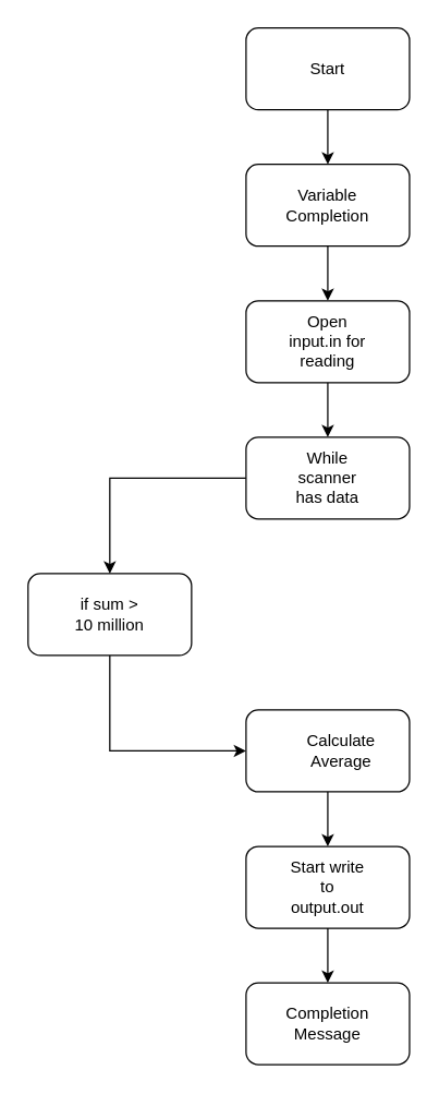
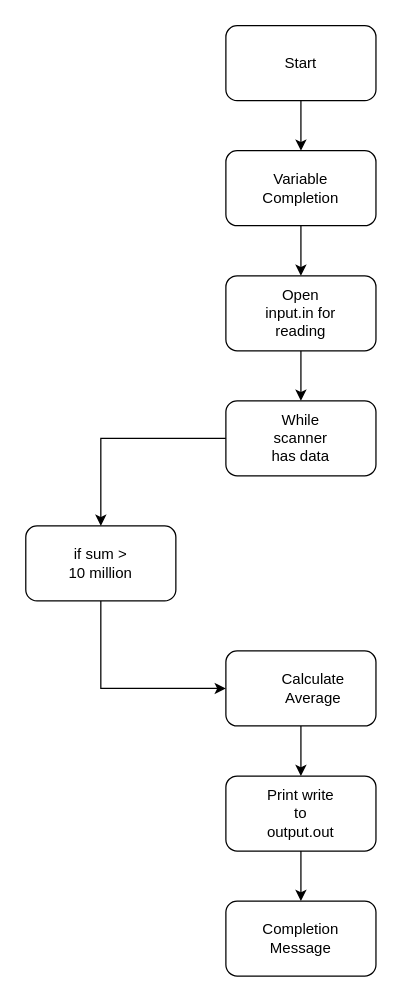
- <mxCell id="22" value="Start write to output.out" style="text;html=1;strokeColor=none;fillColor=none;align=center;verticalAlign=middle;whiteSpace=wrap;rounded=0;" vertex="1" parent="1"><mxGeometry x="210" y="635" width="60" height="30" as="geometry" /></mxCell>
+ <mxCell id="22" value="Print write to output.out" style="text;html=1;strokeColor=none;fillColor=none;align=center;verticalAlign=middle;whiteSpace=wrap;rounded=0;" vertex="1" parent="1"><mxGeometry x="210" y="635" width="60" height="30" as="geometry" /></mxCell>
